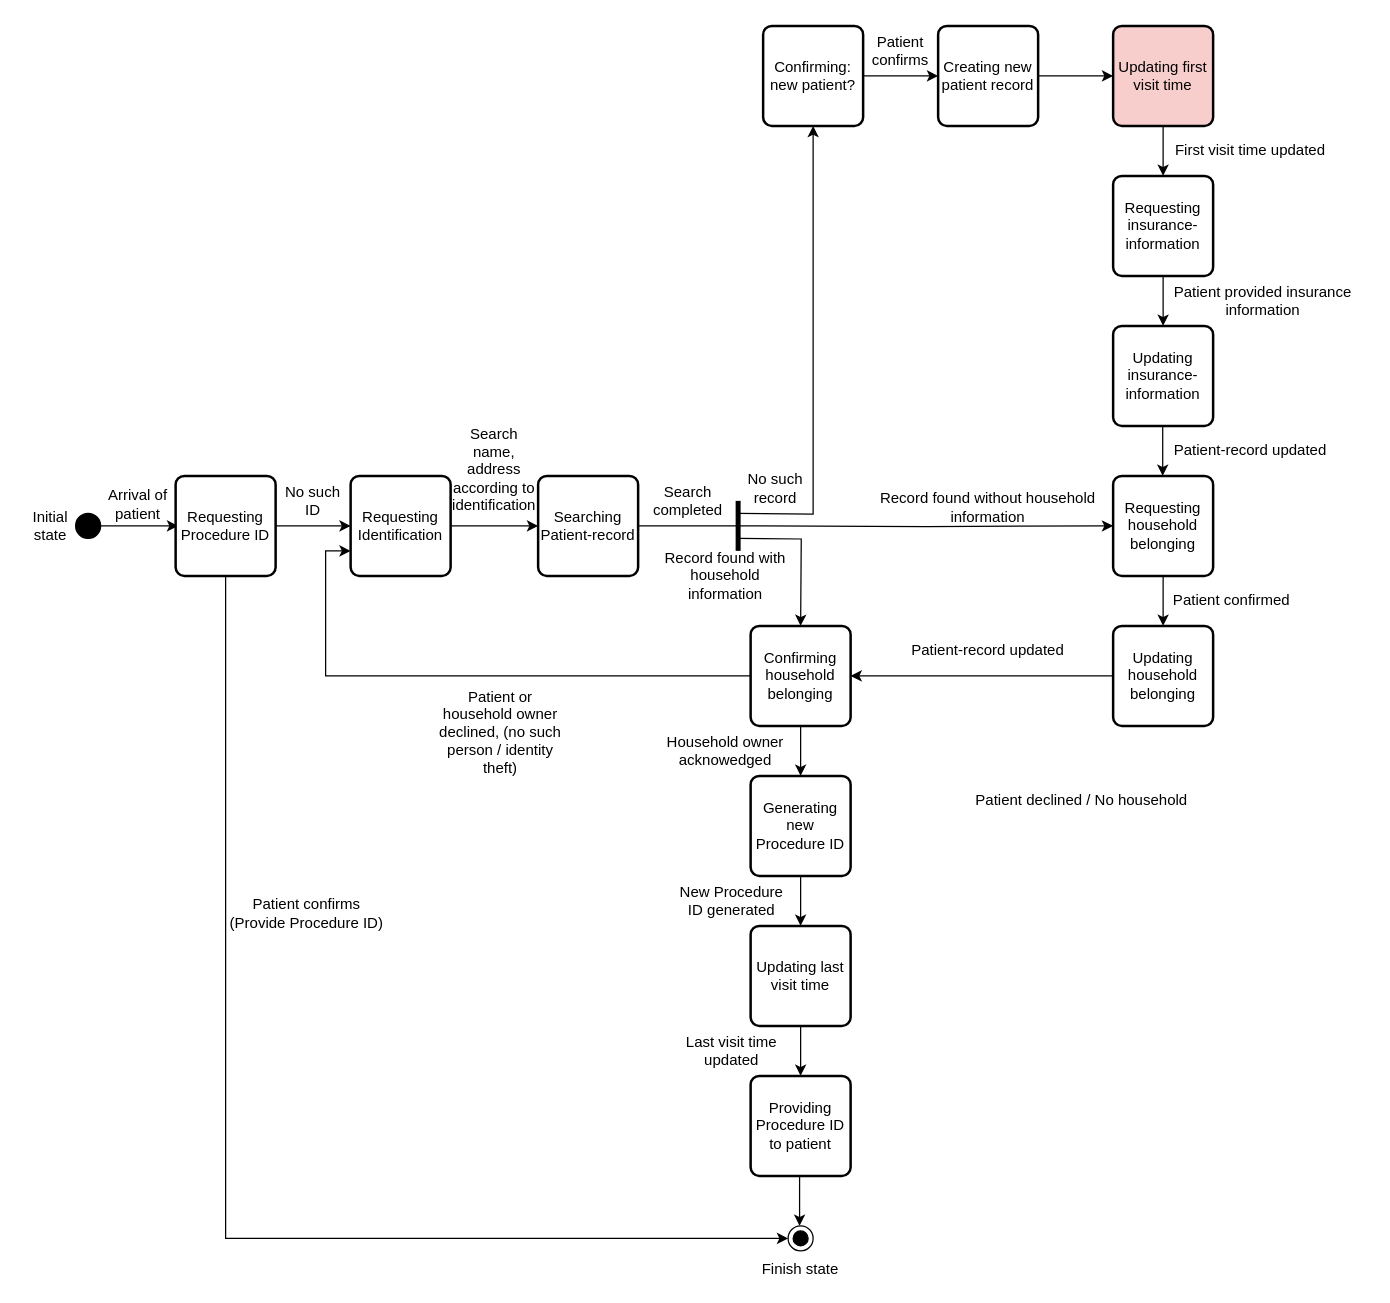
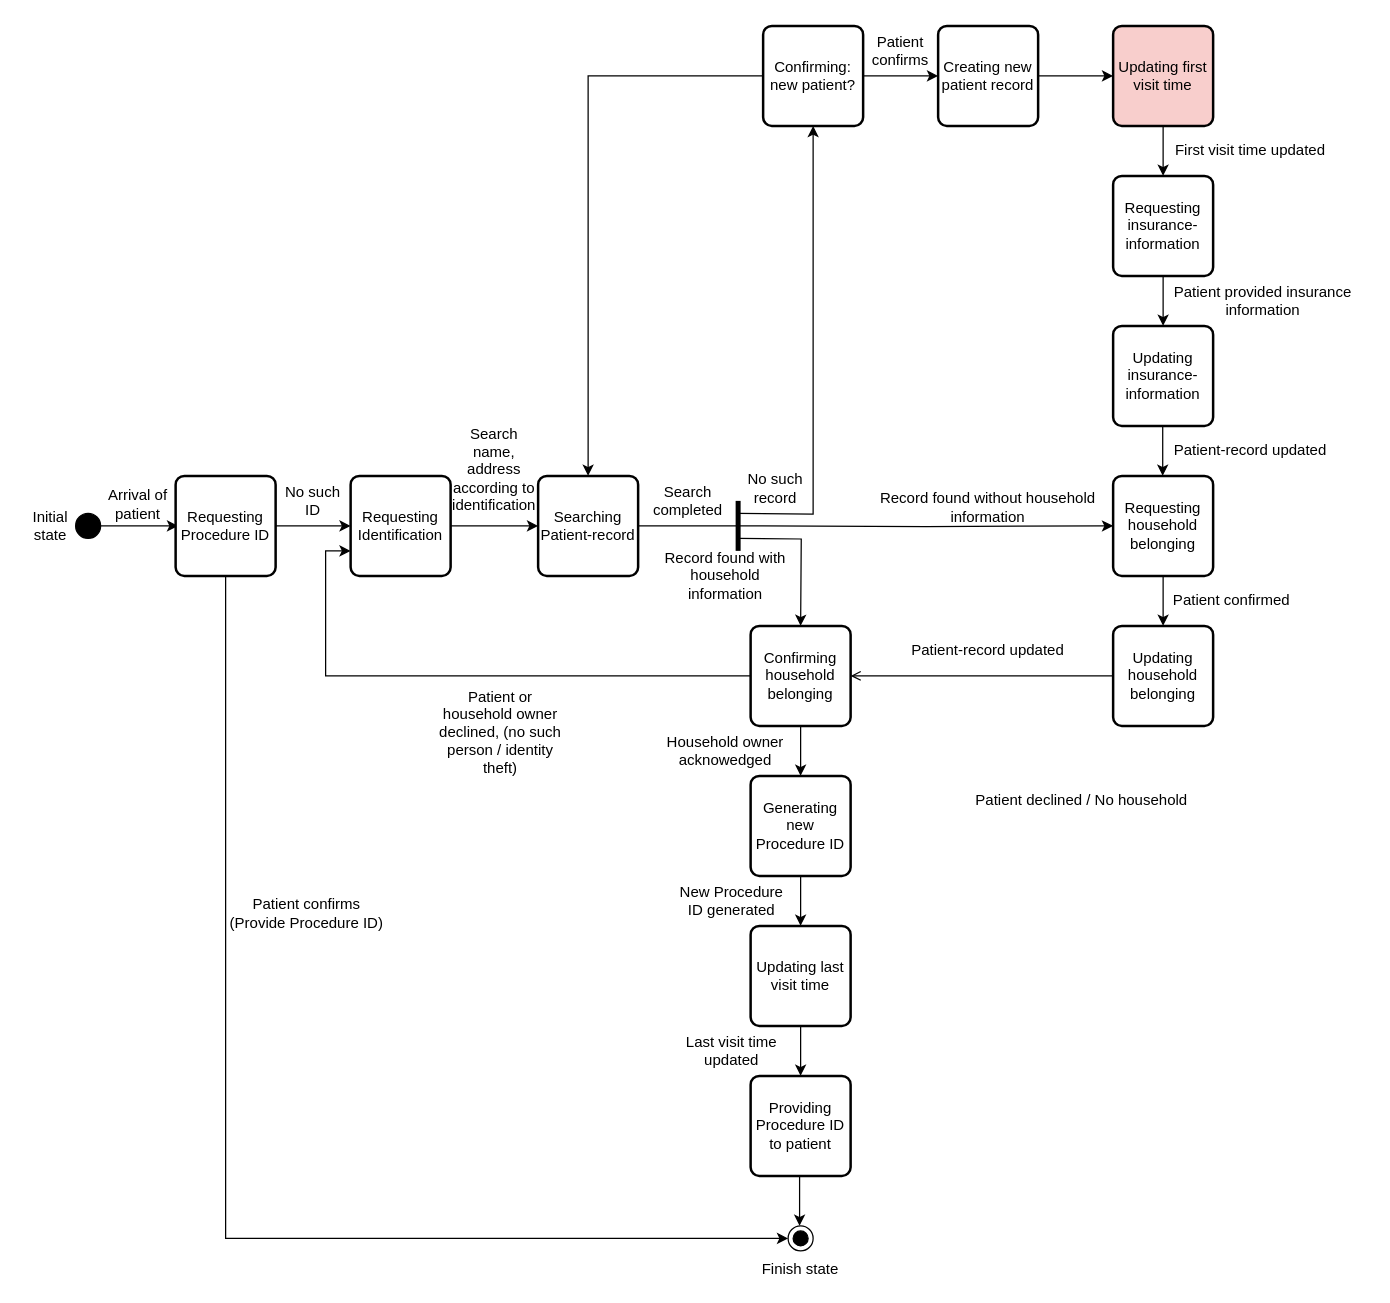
+ <mxCell id="28" value="" style="endArrow=classic;html=1;rounded=0;edgeStyle=orthogonalEdgeStyle;exitX=0;exitY=0.5;exitDx=0;exitDy=0;entryX=0.5;entryY=0;entryDx=0;entryDy=0;" edge="1" parent="1" source="29" target="3"><mxGeometry width="50" height="50" relative="1" as="geometry"><mxPoint x="810" y="355" as="sourcePoint" /><mxPoint x="810" y="380" as="targetPoint" /><Array as="points"><mxPoint x="470" y="60" /><mxPoint x="470" y="360" /><mxPoint x="470" y="360" /></Array></mxGeometry></mxCell>
- <mxCell id="51" value="" style="endArrow=classic;html=1;rounded=0;edgeStyle=orthogonalEdgeStyle;exitX=0;exitY=0.5;exitDx=0;exitDy=0;endFill=1;startArrow=none;startFill=0;entryX=1;entryY=0.5;entryDx=0;entryDy=0;" edge="1" parent="1" source="45" target="54"><mxGeometry width="50" height="50" relative="1" as="geometry"><mxPoint x="695" y="510" as="sourcePoint" /><mxPoint x="685" y="540" as="targetPoint" /><Array as="points" /></mxGeometry></mxCell>
+ <mxCell id="51" value="" style="endArrow=open;html=1;rounded=0;edgeStyle=orthogonalEdgeStyle;exitX=0;exitY=0.5;exitDx=0;exitDy=0;endFill=1;startArrow=none;startFill=0;entryX=1;entryY=0.5;entryDx=0;entryDy=0;" edge="1" parent="1" source="45" target="54"><mxGeometry width="50" height="50" relative="1" as="geometry"><mxPoint x="695" y="510" as="sourcePoint" /><mxPoint x="685" y="540" as="targetPoint" /><Array as="points" /></mxGeometry></mxCell>
